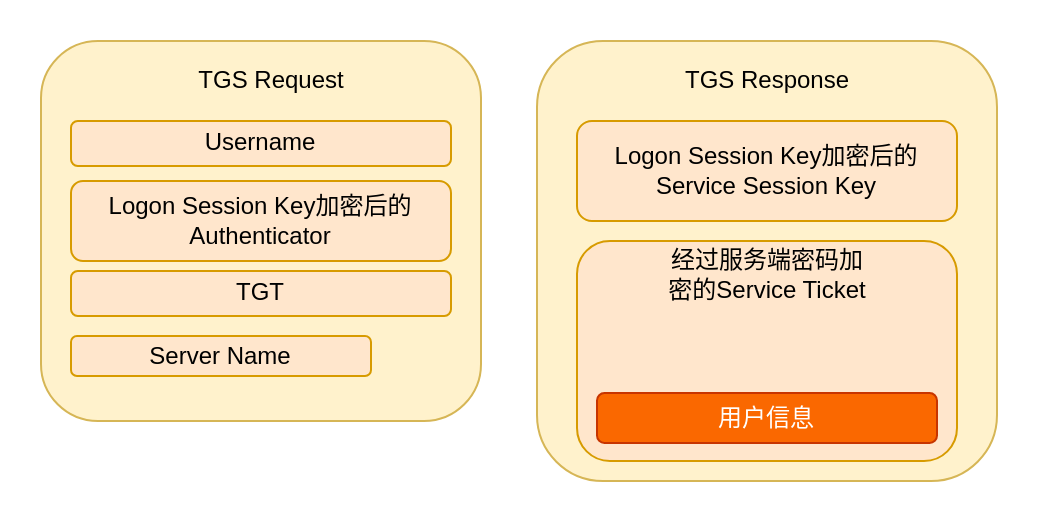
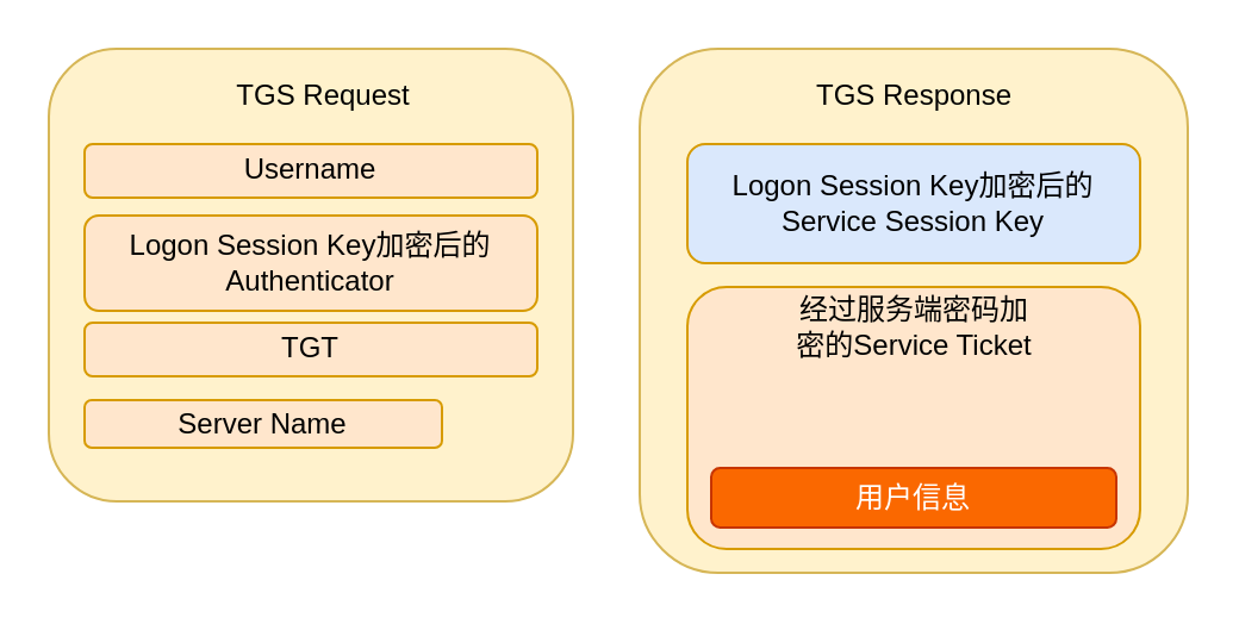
- <mxCell id="7" value="Logon Session Key加密后的Service Session Key" style="rounded=1;whiteSpace=wrap;html=1;fillColor=#ffe6cc;strokeColor=#d79b00;" parent="1" vertex="1"><mxGeometry x="288" y="60" width="190" height="50" as="geometry" /></mxCell>
+ <mxCell id="7" value="Logon Session Key加密后的Service Session Key" style="rounded=1;whiteSpace=wrap;html=1;fillColor=#dae8fc;strokeColor=#d79b00;" parent="1" vertex="1"><mxGeometry x="288" y="60" width="190" height="50" as="geometry" /></mxCell>
